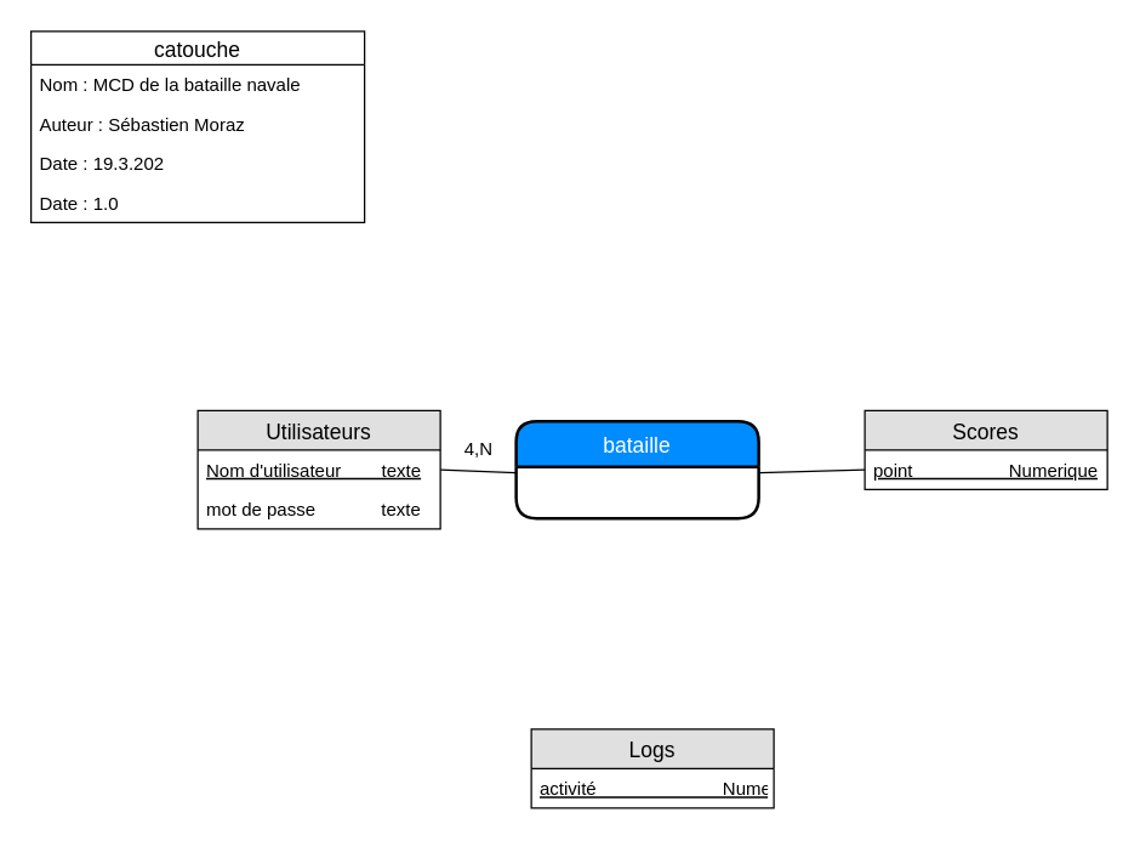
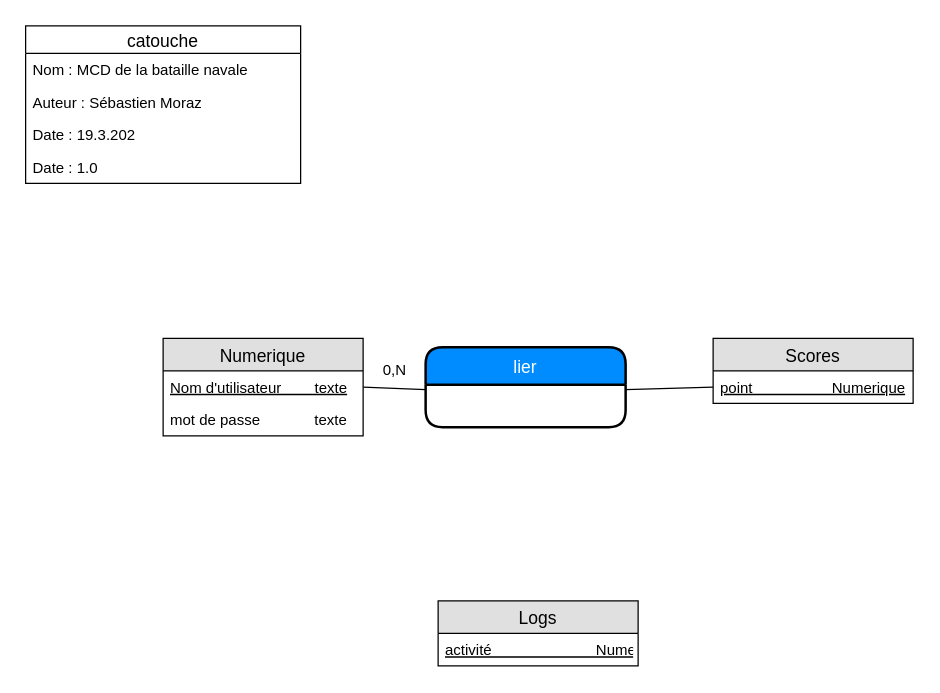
- <mxCell id="5" value="Utilisateurs" style="swimlane;fontStyle=0;childLayout=stackLayout;horizontal=1;startSize=26;fillColor=#e0e0e0;horizontalStack=0;resizeParent=1;resizeParentMax=0;resizeLast=0;collapsible=1;marginBottom=0;swimlaneFillColor=#ffffff;align=center;fontSize=14;" parent="1" vertex="1"><mxGeometry x="130" y="270" width="160" height="78" as="geometry" /></mxCell>
+ <mxCell id="5" value="Numerique" style="swimlane;fontStyle=0;childLayout=stackLayout;horizontal=1;startSize=26;fillColor=#e0e0e0;horizontalStack=0;resizeParent=1;resizeParentMax=0;resizeLast=0;collapsible=1;marginBottom=0;swimlaneFillColor=#ffffff;align=center;fontSize=14;" parent="1" vertex="1"><mxGeometry x="130" y="270" width="160" height="78" as="geometry" /></mxCell>
- <mxCell id="9" value="bataille" style="swimlane;childLayout=stackLayout;horizontal=1;startSize=30;horizontalStack=0;fillColor=#008cff;fontColor=#FFFFFF;rounded=1;fontSize=14;fontStyle=0;strokeWidth=2;resizeParent=0;resizeLast=1;shadow=0;dashed=0;align=center;" parent="1" vertex="1"><mxGeometry x="340" y="277" width="160" height="64" as="geometry" /></mxCell>
+ <mxCell id="9" value="lier" style="swimlane;childLayout=stackLayout;horizontal=1;startSize=30;horizontalStack=0;fillColor=#008cff;fontColor=#FFFFFF;rounded=1;fontSize=14;fontStyle=0;strokeWidth=2;resizeParent=0;resizeLast=1;shadow=0;dashed=0;align=center;" parent="1" vertex="1"><mxGeometry x="340" y="277" width="160" height="64" as="geometry" /></mxCell>
- <mxCell id="12" value="4,N" style="text;html=1;align=center;verticalAlign=middle;resizable=0;points=[];autosize=1;" parent="1" vertex="1"><mxGeometry x="300" y="286" width="30" height="20" as="geometry" /></mxCell>
+ <mxCell id="12" value="0,N" style="text;html=1;align=center;verticalAlign=middle;resizable=0;points=[];autosize=1;" parent="1" vertex="1"><mxGeometry x="300" y="286" width="30" height="20" as="geometry" /></mxCell>
